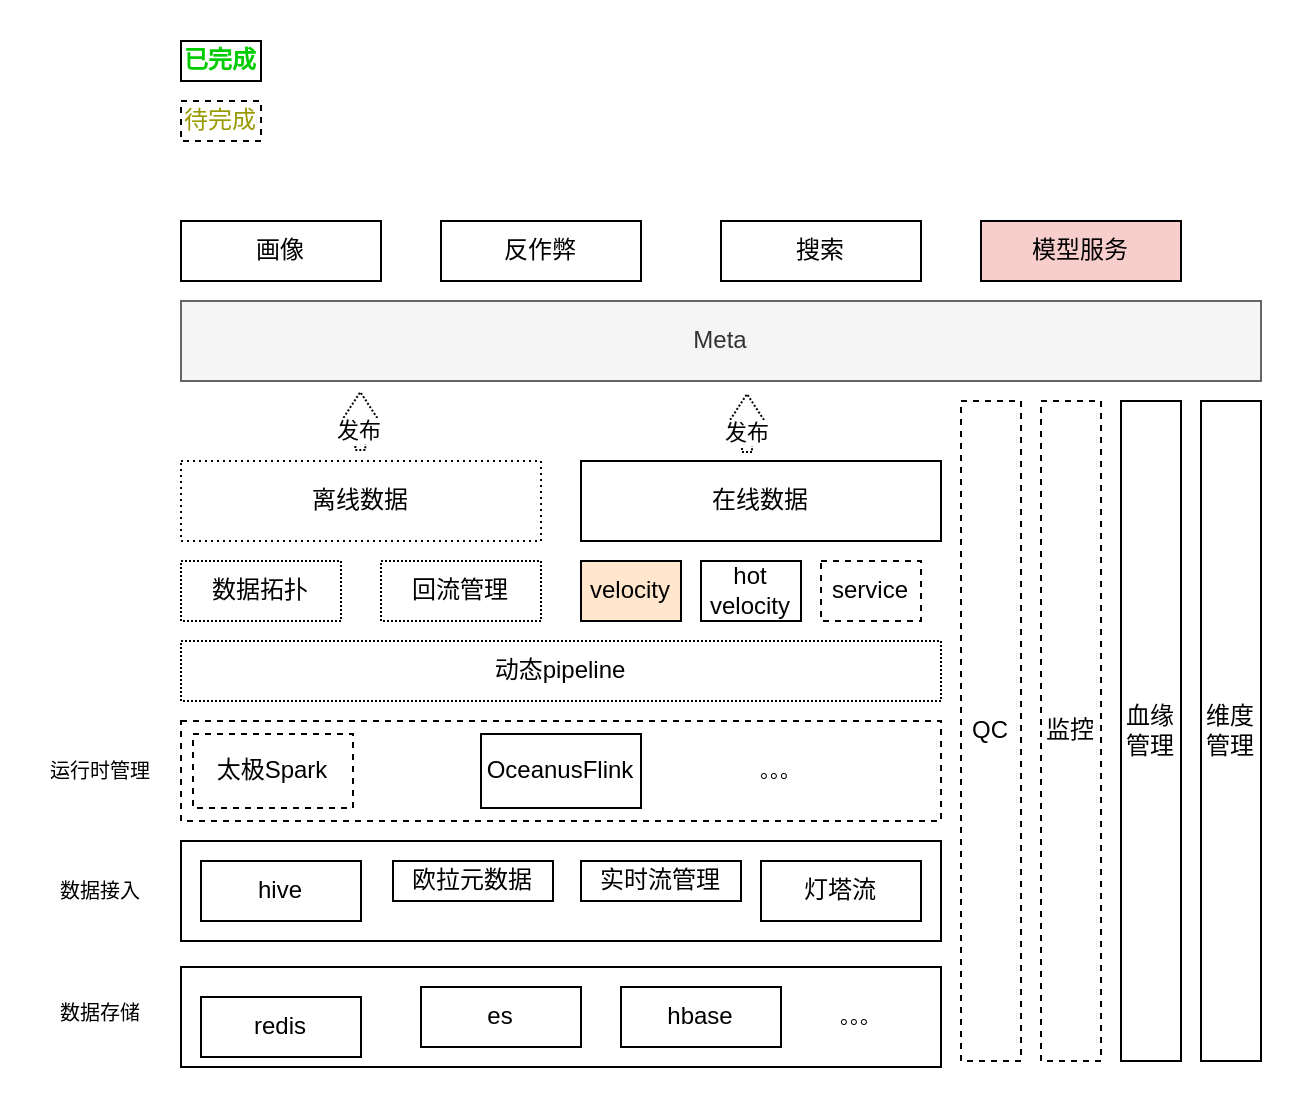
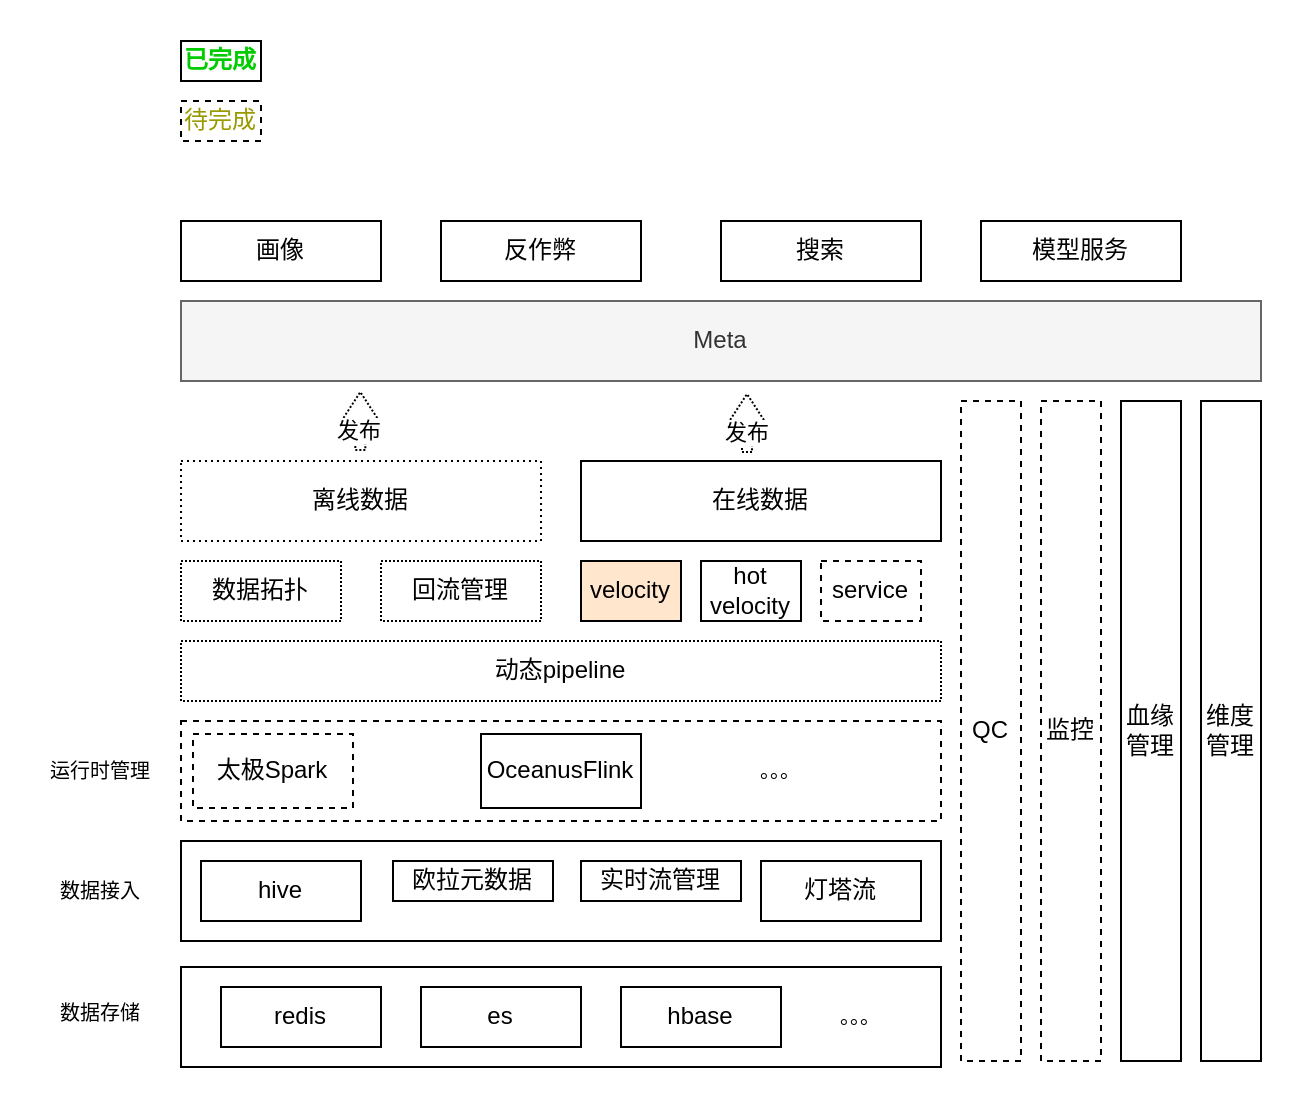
- <mxCell id="37" value="模型服务" style="rounded=0;whiteSpace=wrap;html=1;fillColor=#f8cecc;" vertex="1" parent="1"><mxGeometry x="490" y="110" width="100" height="30" as="geometry" /></mxCell>
+ <mxCell id="37" value="模型服务" style="rounded=0;whiteSpace=wrap;html=1;" vertex="1" parent="1"><mxGeometry x="490" y="110" width="100" height="30" as="geometry" /></mxCell>
- <mxCell id="24" value="redis" style="rounded=0;whiteSpace=wrap;html=1;" vertex="1" parent="1"><mxGeometry x="100" y="498" width="80" height="30" as="geometry" /></mxCell>
+ <mxCell id="24" value="redis" style="rounded=0;whiteSpace=wrap;html=1;" vertex="1" parent="1"><mxGeometry x="110" y="493" width="80" height="30" as="geometry" /></mxCell>
